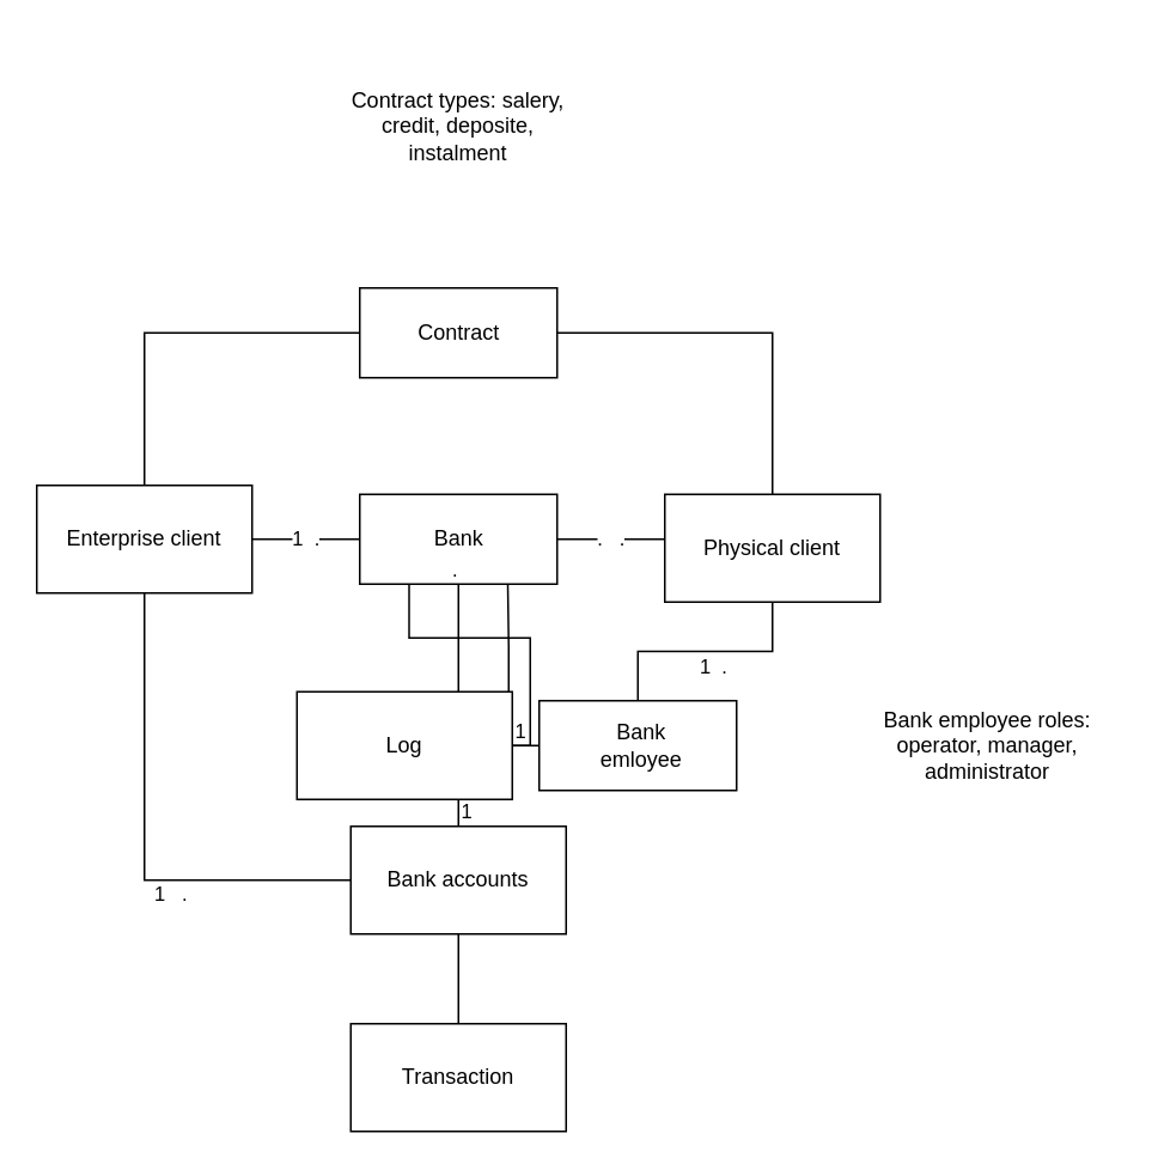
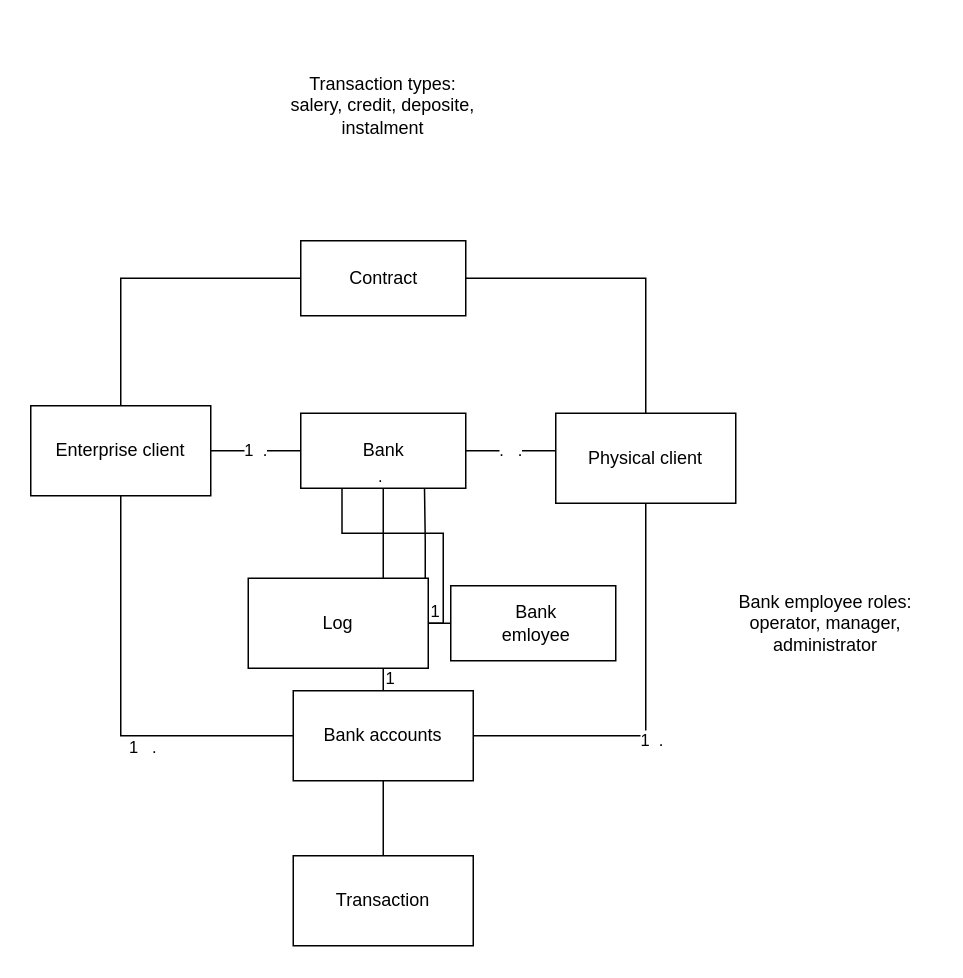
- <mxCell id="19" value="Contract types: salery, credit, deposite, instalment" style="text;html=1;strokeColor=none;fillColor=none;align=center;verticalAlign=middle;whiteSpace=wrap;rounded=0;" parent="1" vertex="1"><mxGeometry x="190" y="20" width="130" height="100" as="geometry" /></mxCell>
+ <mxCell id="19" value="Transaction types: salery, credit, deposite, instalment" style="text;html=1;strokeColor=none;fillColor=none;align=center;verticalAlign=middle;whiteSpace=wrap;rounded=0;" parent="1" vertex="1"><mxGeometry x="190" y="20" width="130" height="100" as="geometry" /></mxCell>
- <mxCell id="11" value="1&amp;nbsp; ." style="endArrow=none;endFill=0;html=1;edgeStyle=orthogonalEdgeStyle;align=left;verticalAlign=top;rounded=0;exitX=0.5;exitY=1;exitDx=0;exitDy=0;" parent="1" source="5" target="13" edge="1"><mxGeometry x="0.073" y="-5" relative="1" as="geometry"><mxPoint x="460" y="490" as="sourcePoint" /><mxPoint x="370" y="500" as="targetPoint" /><mxPoint as="offset" /></mxGeometry></mxCell>
+ <mxCell id="11" value="1&amp;nbsp; ." style="endArrow=none;endFill=0;html=1;edgeStyle=orthogonalEdgeStyle;align=left;verticalAlign=top;rounded=0;entryX=1;entryY=0.5;entryDx=0;entryDy=0;exitX=0.5;exitY=1;exitDx=0;exitDy=0;" parent="1" source="5" target="3" edge="1"><mxGeometry x="0.073" y="-5" relative="1" as="geometry"><mxPoint x="460" y="490" as="sourcePoint" /><mxPoint x="370" y="500" as="targetPoint" /><mxPoint as="offset" /></mxGeometry></mxCell>
